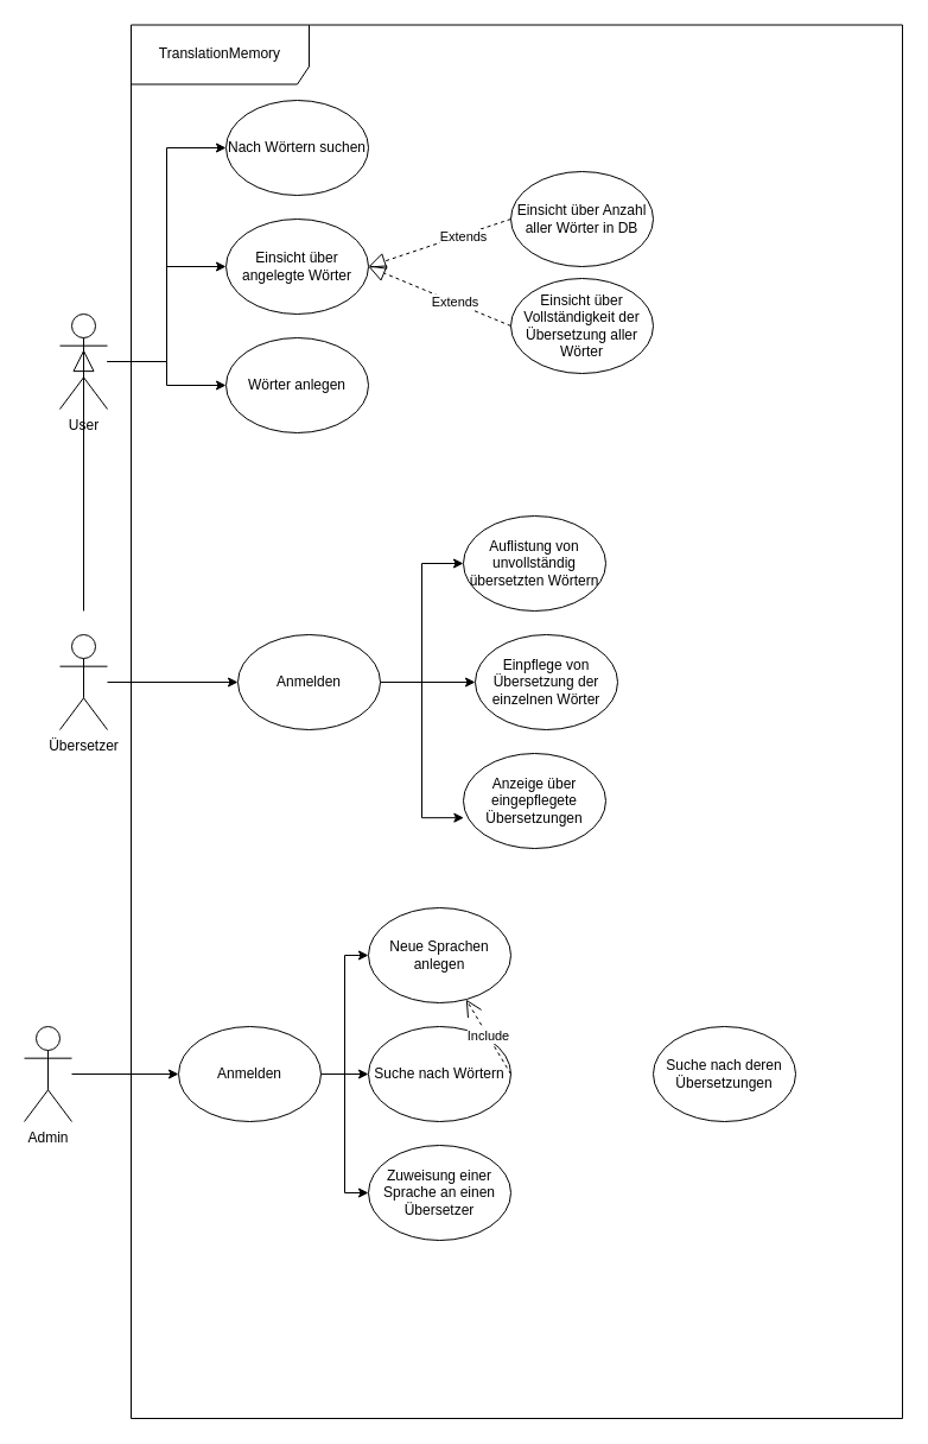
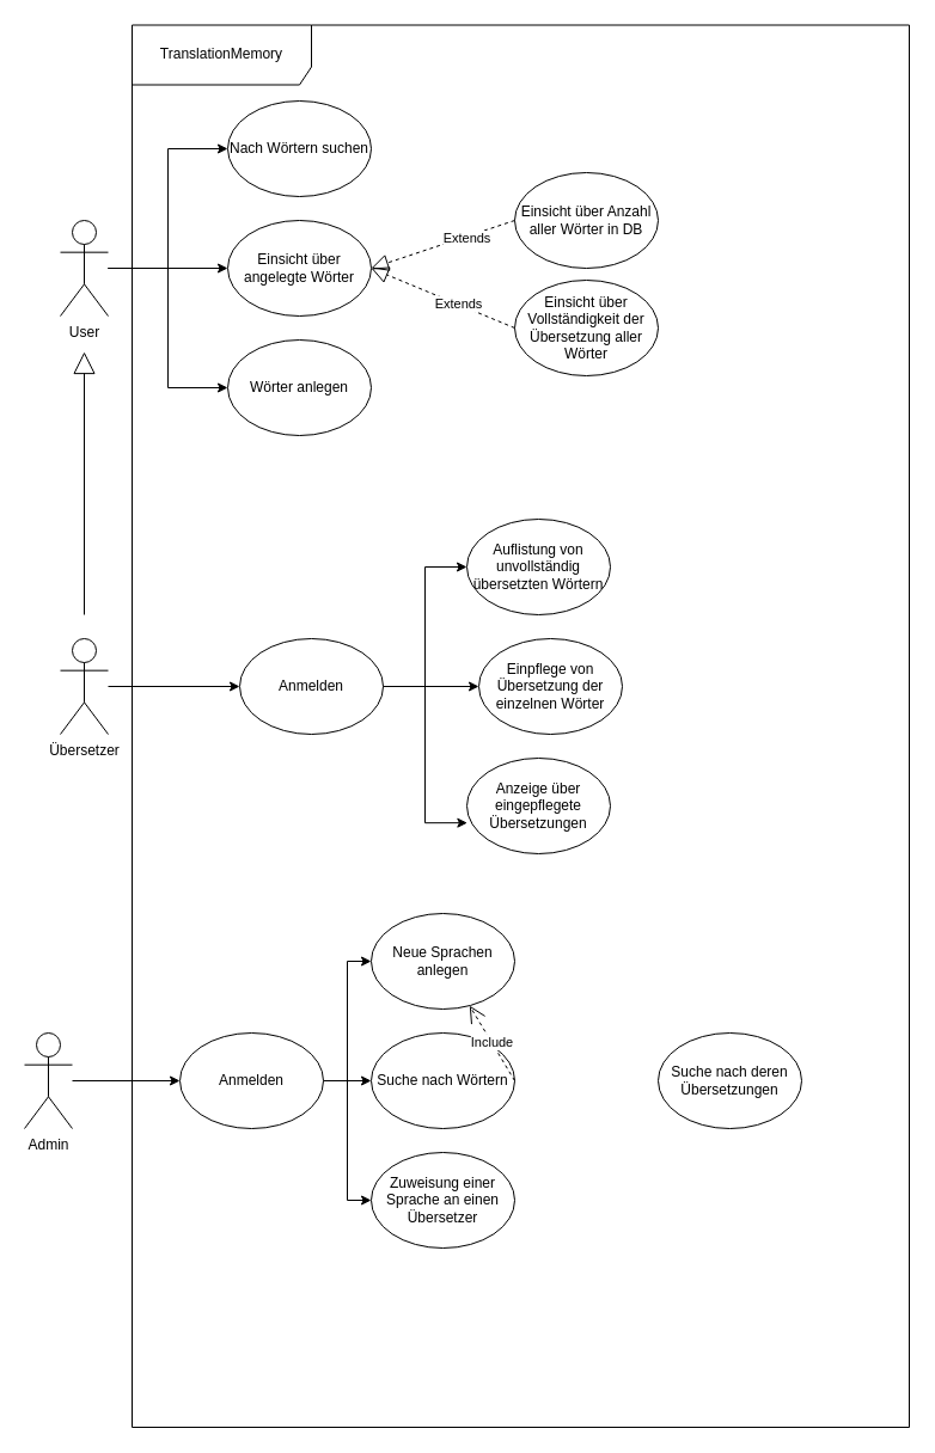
- <mxCell id="6" value="User" style="shape=umlActor;verticalLabelPosition=bottom;verticalAlign=top;html=1;fillColor=#FFFFFF;" vertex="1" parent="1"><mxGeometry x="50" y="264" width="40" height="80" as="geometry" /></mxCell>
+ <mxCell id="6" value="User" style="shape=umlActor;verticalLabelPosition=bottom;verticalAlign=top;html=1;fillColor=#FFFFFF;" vertex="1" parent="1"><mxGeometry x="50" y="184" width="40" height="80" as="geometry" /></mxCell>
